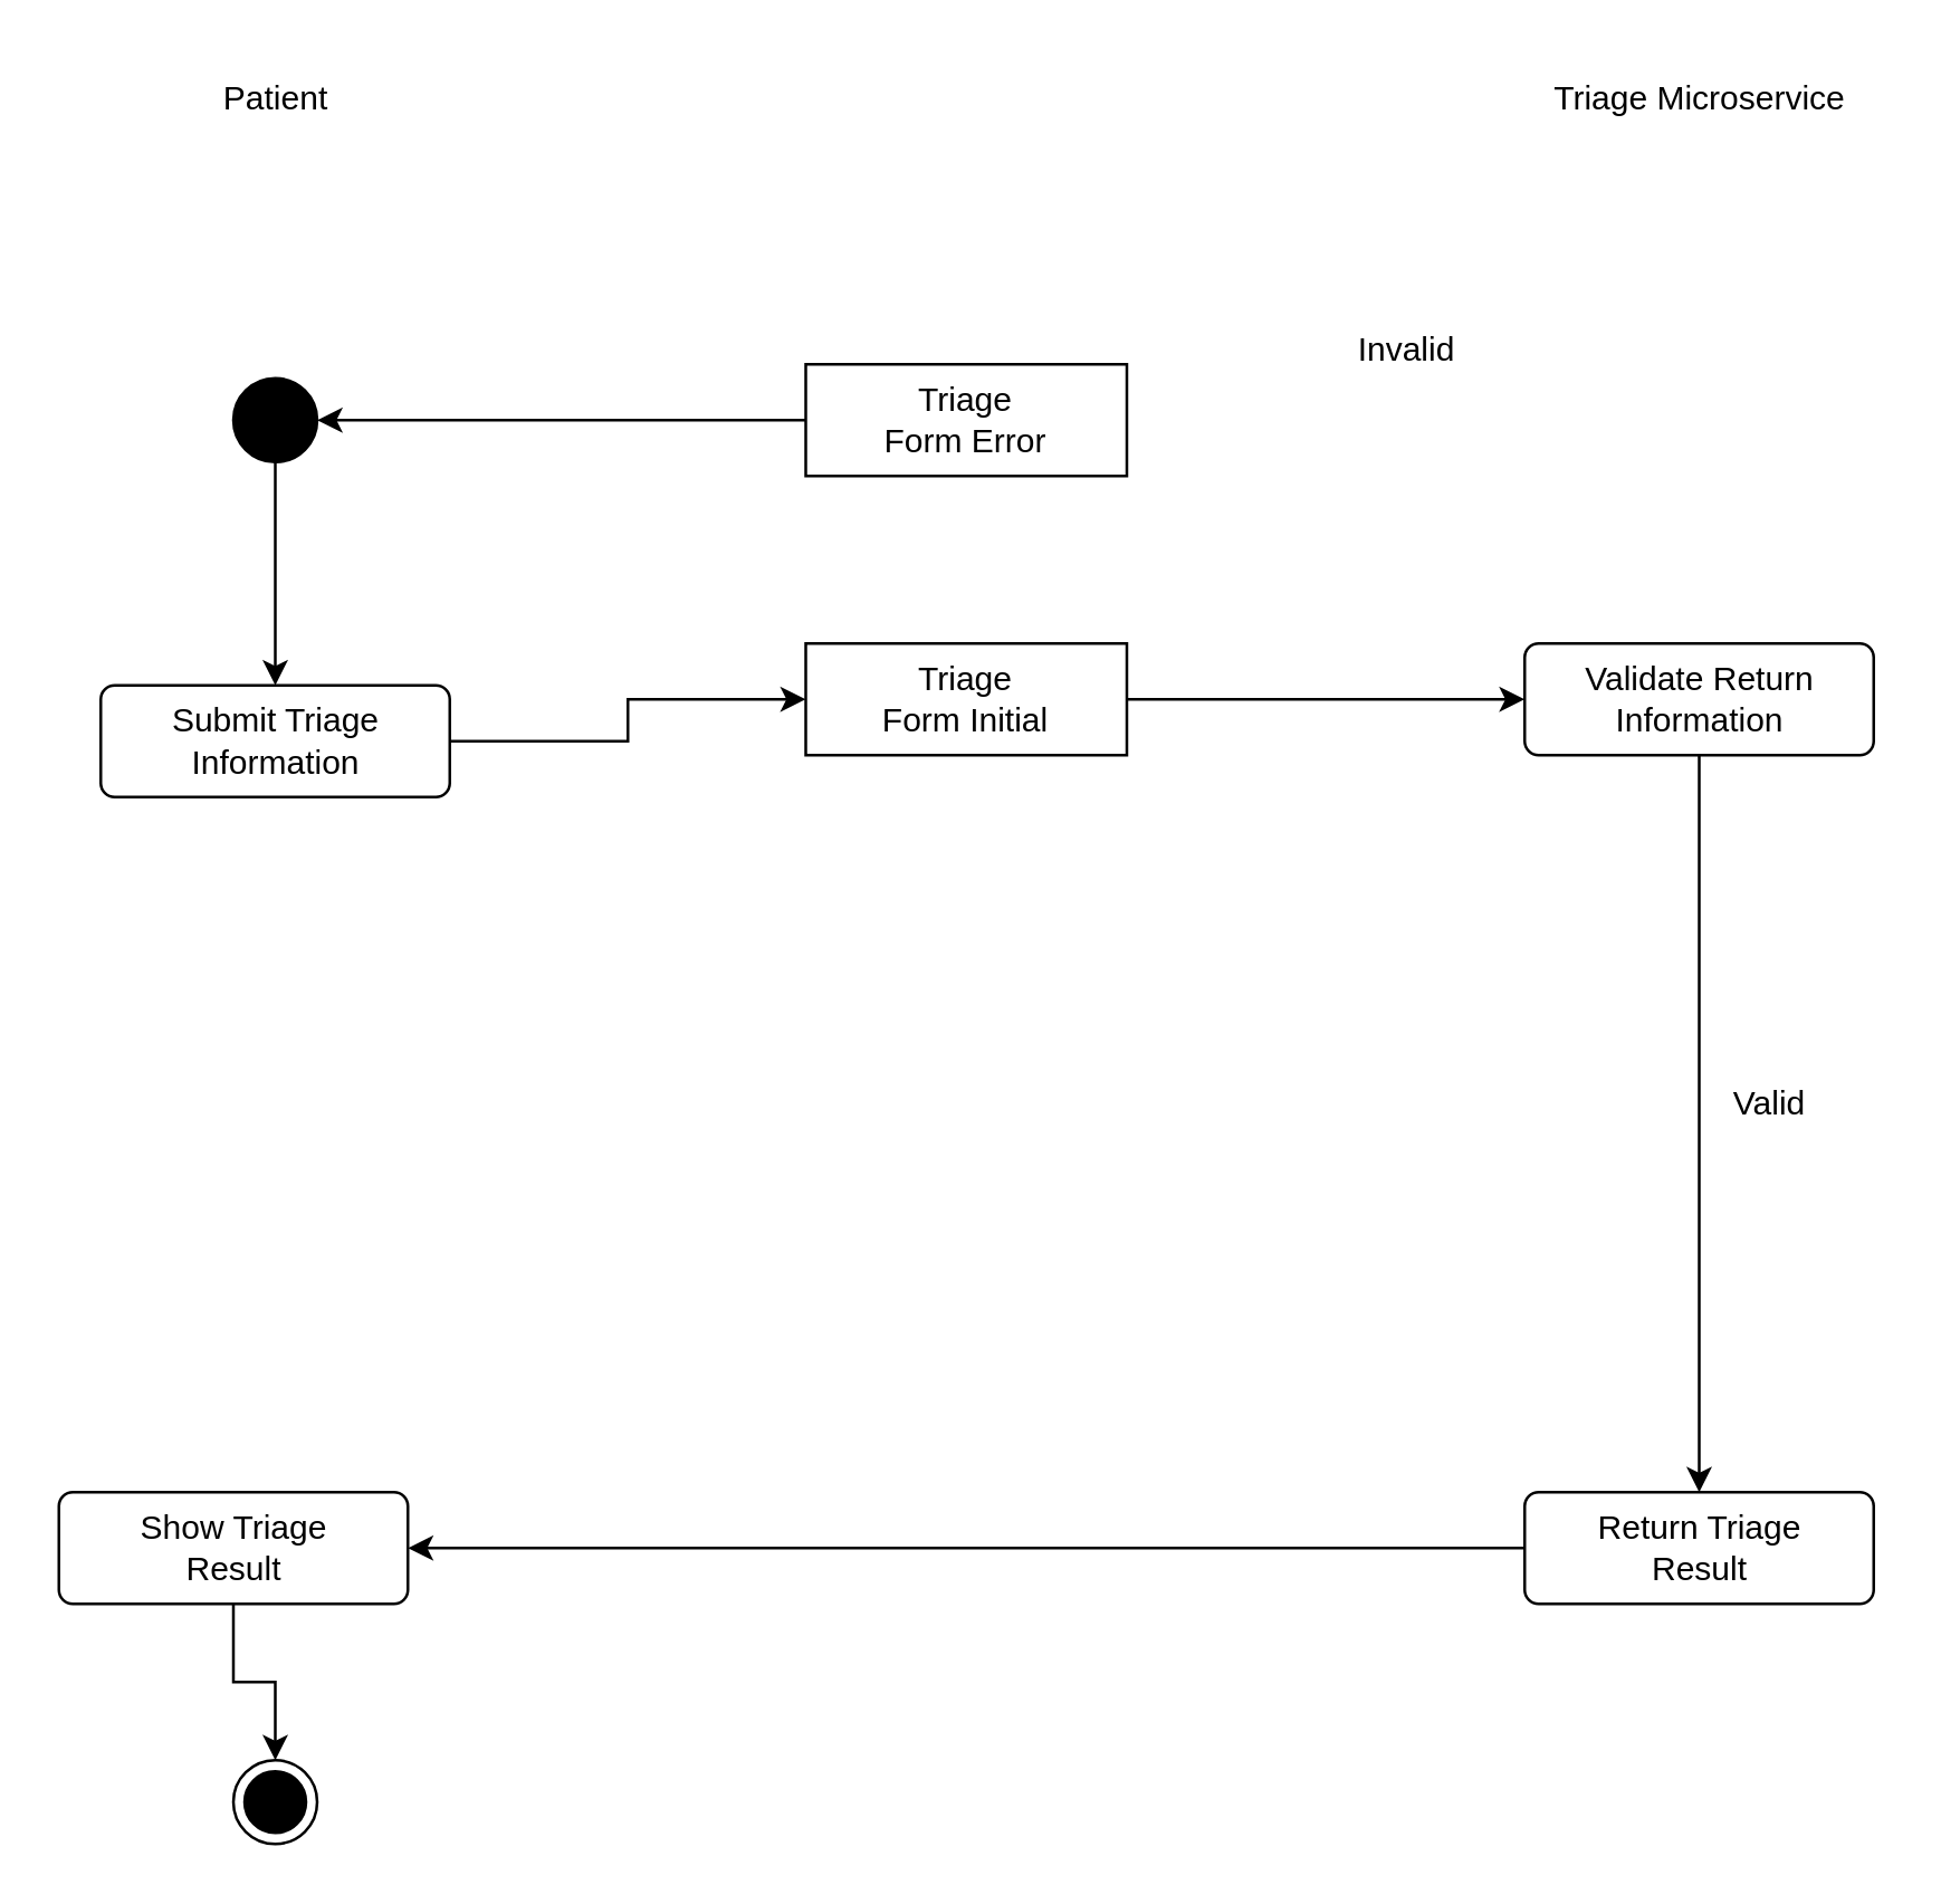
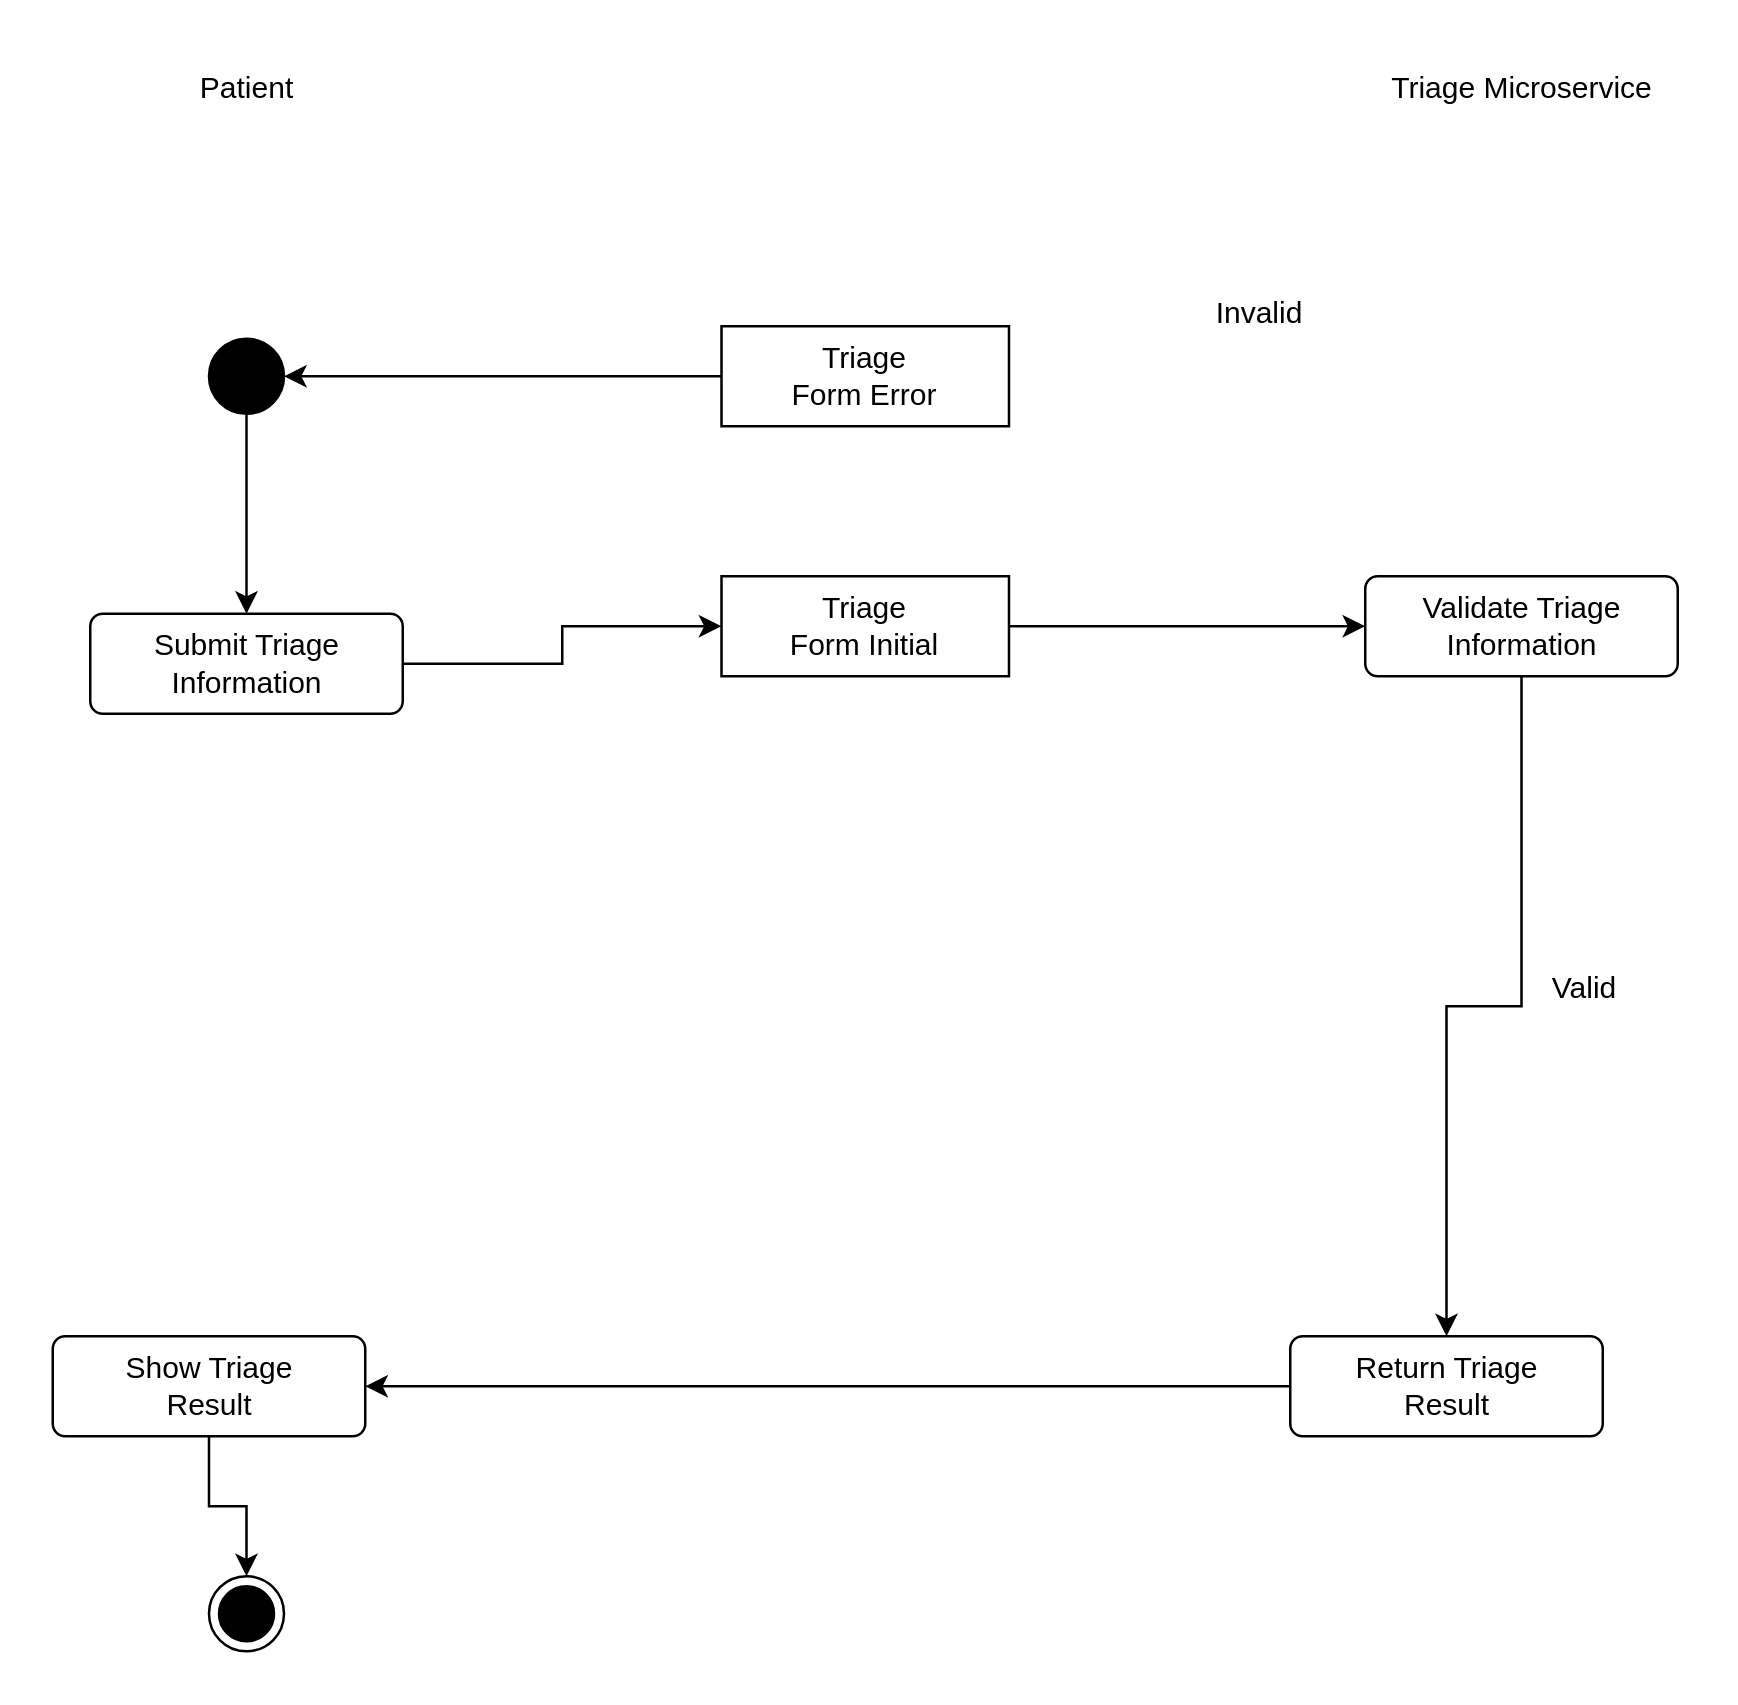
- <mxCell id="9" value="Validate Return&lt;br&gt;Information" style="html=1;align=center;verticalAlign=middle;rounded=1;absoluteArcSize=1;arcSize=10;dashed=0;whiteSpace=wrap;" parent="1" vertex="1"><mxGeometry x="545.5" y="230" width="125" height="40" as="geometry" /></mxCell>
+ <mxCell id="9" value="Validate Triage&lt;br&gt;Information" style="html=1;align=center;verticalAlign=middle;rounded=1;absoluteArcSize=1;arcSize=10;dashed=0;whiteSpace=wrap;" parent="1" vertex="1"><mxGeometry x="545.5" y="230" width="125" height="40" as="geometry" /></mxCell>
- <mxCell id="11" value="Return Triage &lt;br&gt;Result" style="html=1;align=center;verticalAlign=middle;rounded=1;absoluteArcSize=1;arcSize=10;dashed=0;whiteSpace=wrap;" parent="1" vertex="1"><mxGeometry x="545.5" y="534" width="125" height="40" as="geometry" /></mxCell>
+ <mxCell id="11" value="Return Triage &lt;br&gt;Result" style="html=1;align=center;verticalAlign=middle;rounded=1;absoluteArcSize=1;arcSize=10;dashed=0;whiteSpace=wrap;" parent="1" vertex="1"><mxGeometry x="515.5" y="534" width="125" height="40" as="geometry" /></mxCell>
